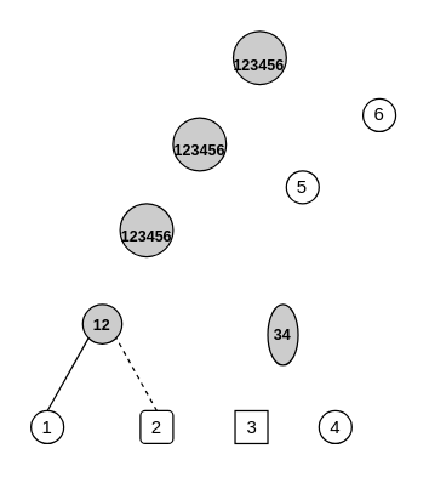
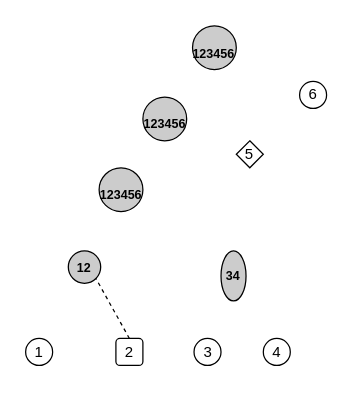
- <mxCell id="7" value="5" style="ellipse;whiteSpace=wrap;html=1;aspect=fixed;fontSize=12;" vertex="1" parent="1"><mxGeometry x="188.414" y="111.96" width="21.581" height="21.581" as="geometry" /></mxCell>
+ <mxCell id="7" value="5" style="rhombus;whiteSpace=wrap;html=1;aspect=fixed;fontSize=12;" vertex="1" parent="1"><mxGeometry x="188.414" y="111.96" width="21.581" height="21.581" as="geometry" /></mxCell>
- <mxCell id="14" value="" style="endArrow=none;html=1;rounded=0;exitX=0;exitY=1;exitDx=0;exitDy=0;entryX=0.5;entryY=0;entryDx=0;entryDy=0;" edge="1" parent="1" source="8" target="4"><mxGeometry width="50" height="50" relative="1" as="geometry"><mxPoint x="200" y="210" as="sourcePoint" /><mxPoint x="250" y="160" as="targetPoint" /></mxGeometry></mxCell>
- <mxCell id="5" value="3" style="whiteSpace=wrap;html=1;aspect=fixed;fontSize=12;rounded=0;" vertex="1" parent="1"><mxGeometry x="154.61" y="270" width="21.581" height="21.581" as="geometry" /></mxCell>
+ <mxCell id="5" value="3" style="ellipse;whiteSpace=wrap;html=1;aspect=fixed;fontSize=12;" vertex="1" parent="1"><mxGeometry x="154.61" y="270" width="21.581" height="21.581" as="geometry" /></mxCell>
